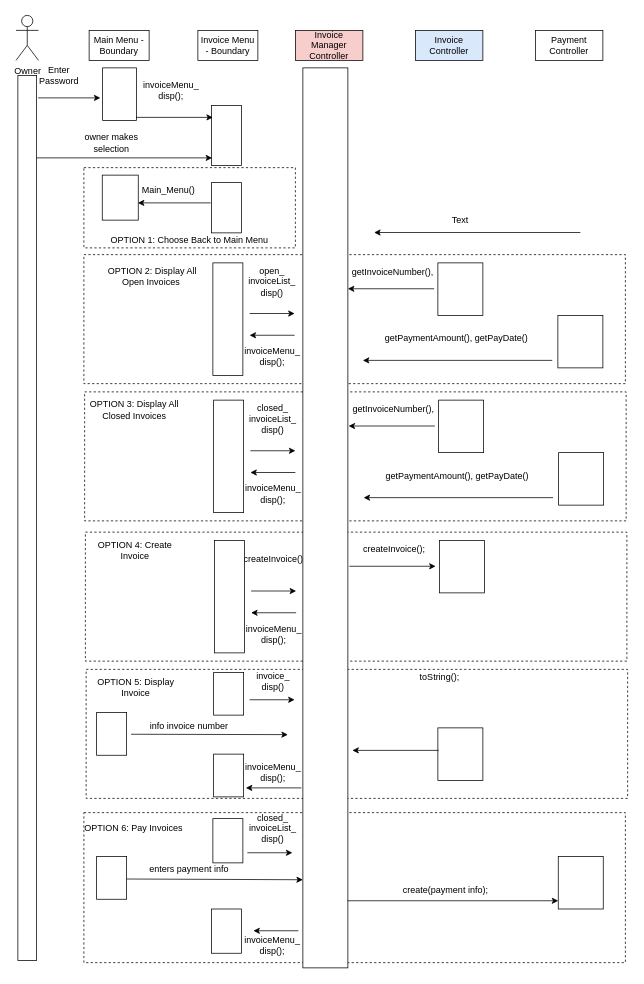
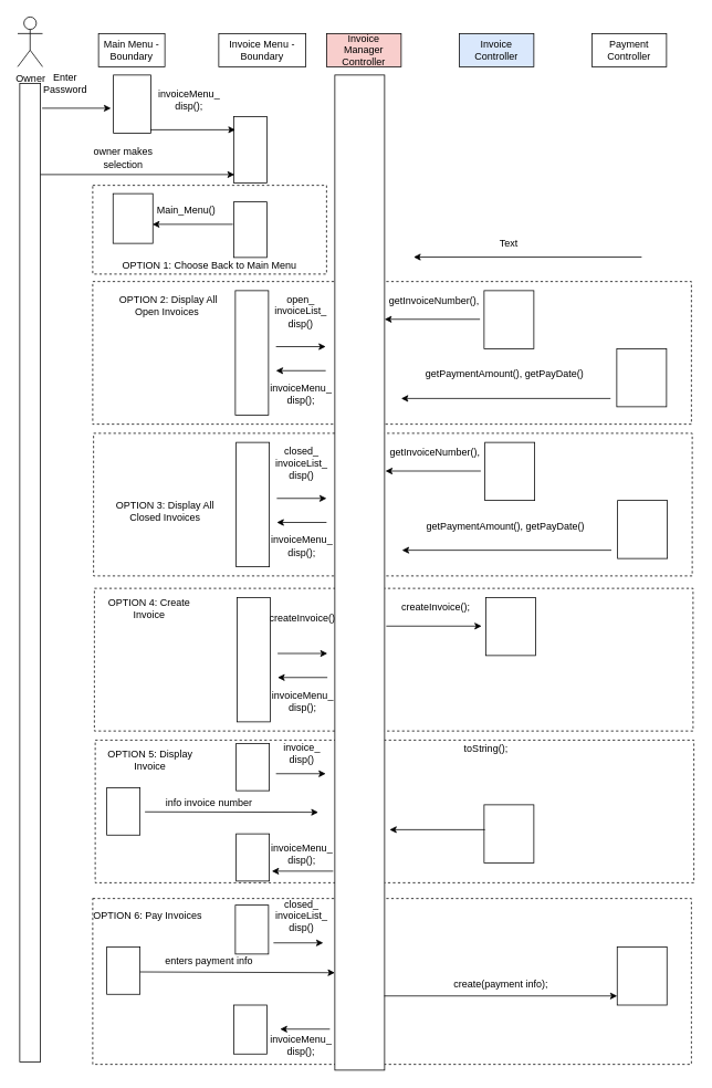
- <mxCell id="10" value="Invoice Menu - Boundary" style="rounded=0;whiteSpace=wrap;html=1;" parent="1" vertex="1"><mxGeometry x="263" y="40" width="80" height="40" as="geometry" /></mxCell>
+ <mxCell id="10" value="Invoice Menu - Boundary" style="rounded=0;whiteSpace=wrap;html=1;" parent="1" vertex="1"><mxGeometry x="263" y="40" width="105" height="40" as="geometry" /></mxCell>
- <mxCell id="45" value="OPTION 3: Display All Closed Invoices" style="text;html=1;strokeColor=none;fillColor=none;align=center;verticalAlign=middle;whiteSpace=wrap;rounded=0;" vertex="1" parent="1"><mxGeometry x="112" y="523" width="133" height="45" as="geometry" /></mxCell>
+ <mxCell id="45" value="OPTION 3: Display All Closed Invoices" style="text;html=1;strokeColor=none;fillColor=none;align=center;verticalAlign=middle;whiteSpace=wrap;rounded=0;" vertex="1" parent="1"><mxGeometry x="132" y="593" width="133" height="45" as="geometry" /></mxCell>
- <mxCell id="87" value="create(payment info);" style="text;html=1;strokeColor=none;fillColor=none;align=center;verticalAlign=middle;whiteSpace=wrap;rounded=0;" vertex="1" parent="1"><mxGeometry x="532.5" y="1176.5" width="121" height="20" as="geometry" /></mxCell>
+ <mxCell id="87" value="create(payment info);" style="text;html=1;strokeColor=none;fillColor=none;align=center;verticalAlign=middle;whiteSpace=wrap;rounded=0;" vertex="1" parent="1"><mxGeometry x="542.5" y="1176.5" width="121" height="20" as="geometry" /></mxCell>
